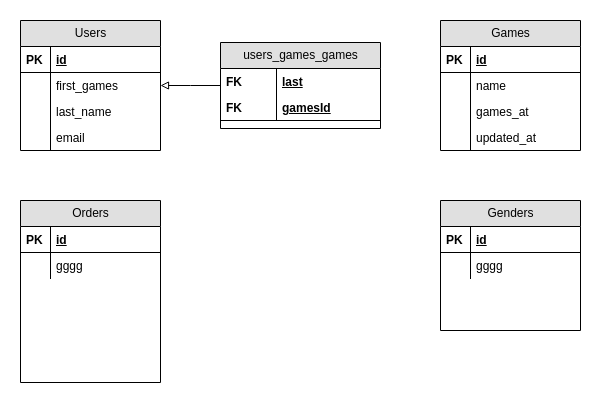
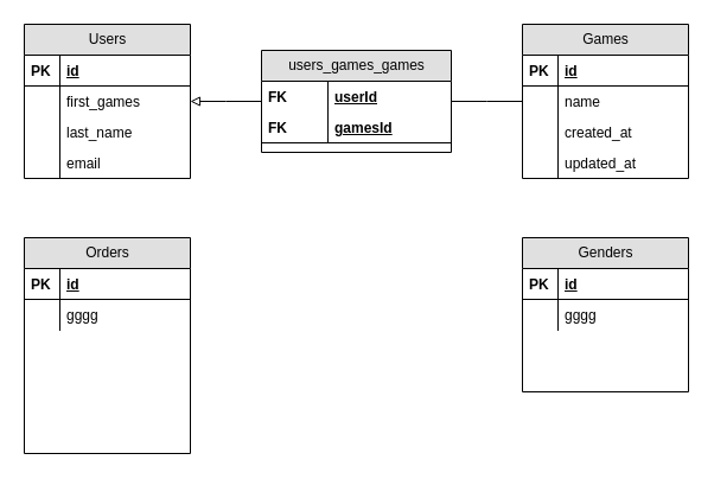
- <mxCell id="12" value="last" style="shape=partialRectangle;top=0;left=0;right=0;bottom=0;html=1;align=left;verticalAlign=top;fillColor=none;spacingLeft=60;spacingRight=4;whiteSpace=wrap;overflow=hidden;rotatable=0;points=[[0,0.5],[1,0.5]];portConstraint=eastwest;dropTarget=0;fontStyle=5" parent="11" vertex="1"><mxGeometry y="26" width="160" height="26" as="geometry" /></mxCell>
+ <mxCell id="12" value="userId" style="shape=partialRectangle;top=0;left=0;right=0;bottom=0;html=1;align=left;verticalAlign=top;fillColor=none;spacingLeft=60;spacingRight=4;whiteSpace=wrap;overflow=hidden;rotatable=0;points=[[0,0.5],[1,0.5]];portConstraint=eastwest;dropTarget=0;fontStyle=5" parent="11" vertex="1"><mxGeometry y="26" width="160" height="26" as="geometry" /></mxCell>
+ <mxCell id="26" style="rounded=0;html=1;endArrow=none;endFill=0;edgeStyle=elbowEdgeStyle;startArrow=none;startFill=0;" parent="1" source="11" target="16" edge="1"><mxGeometry relative="1" as="geometry" /></mxCell>
- <mxCell id="21" value="games_at" style="shape=partialRectangle;top=0;left=0;right=0;bottom=0;html=1;align=left;verticalAlign=top;fillColor=none;spacingLeft=34;spacingRight=4;whiteSpace=wrap;overflow=hidden;rotatable=0;points=[[0,0.5],[1,0.5]];portConstraint=eastwest;dropTarget=0;" parent="16" vertex="1"><mxGeometry y="78" width="140" height="26" as="geometry" /></mxCell>
+ <mxCell id="21" value="created_at" style="shape=partialRectangle;top=0;left=0;right=0;bottom=0;html=1;align=left;verticalAlign=top;fillColor=none;spacingLeft=34;spacingRight=4;whiteSpace=wrap;overflow=hidden;rotatable=0;points=[[0,0.5],[1,0.5]];portConstraint=eastwest;dropTarget=0;" parent="16" vertex="1"><mxGeometry y="78" width="140" height="26" as="geometry" /></mxCell>
